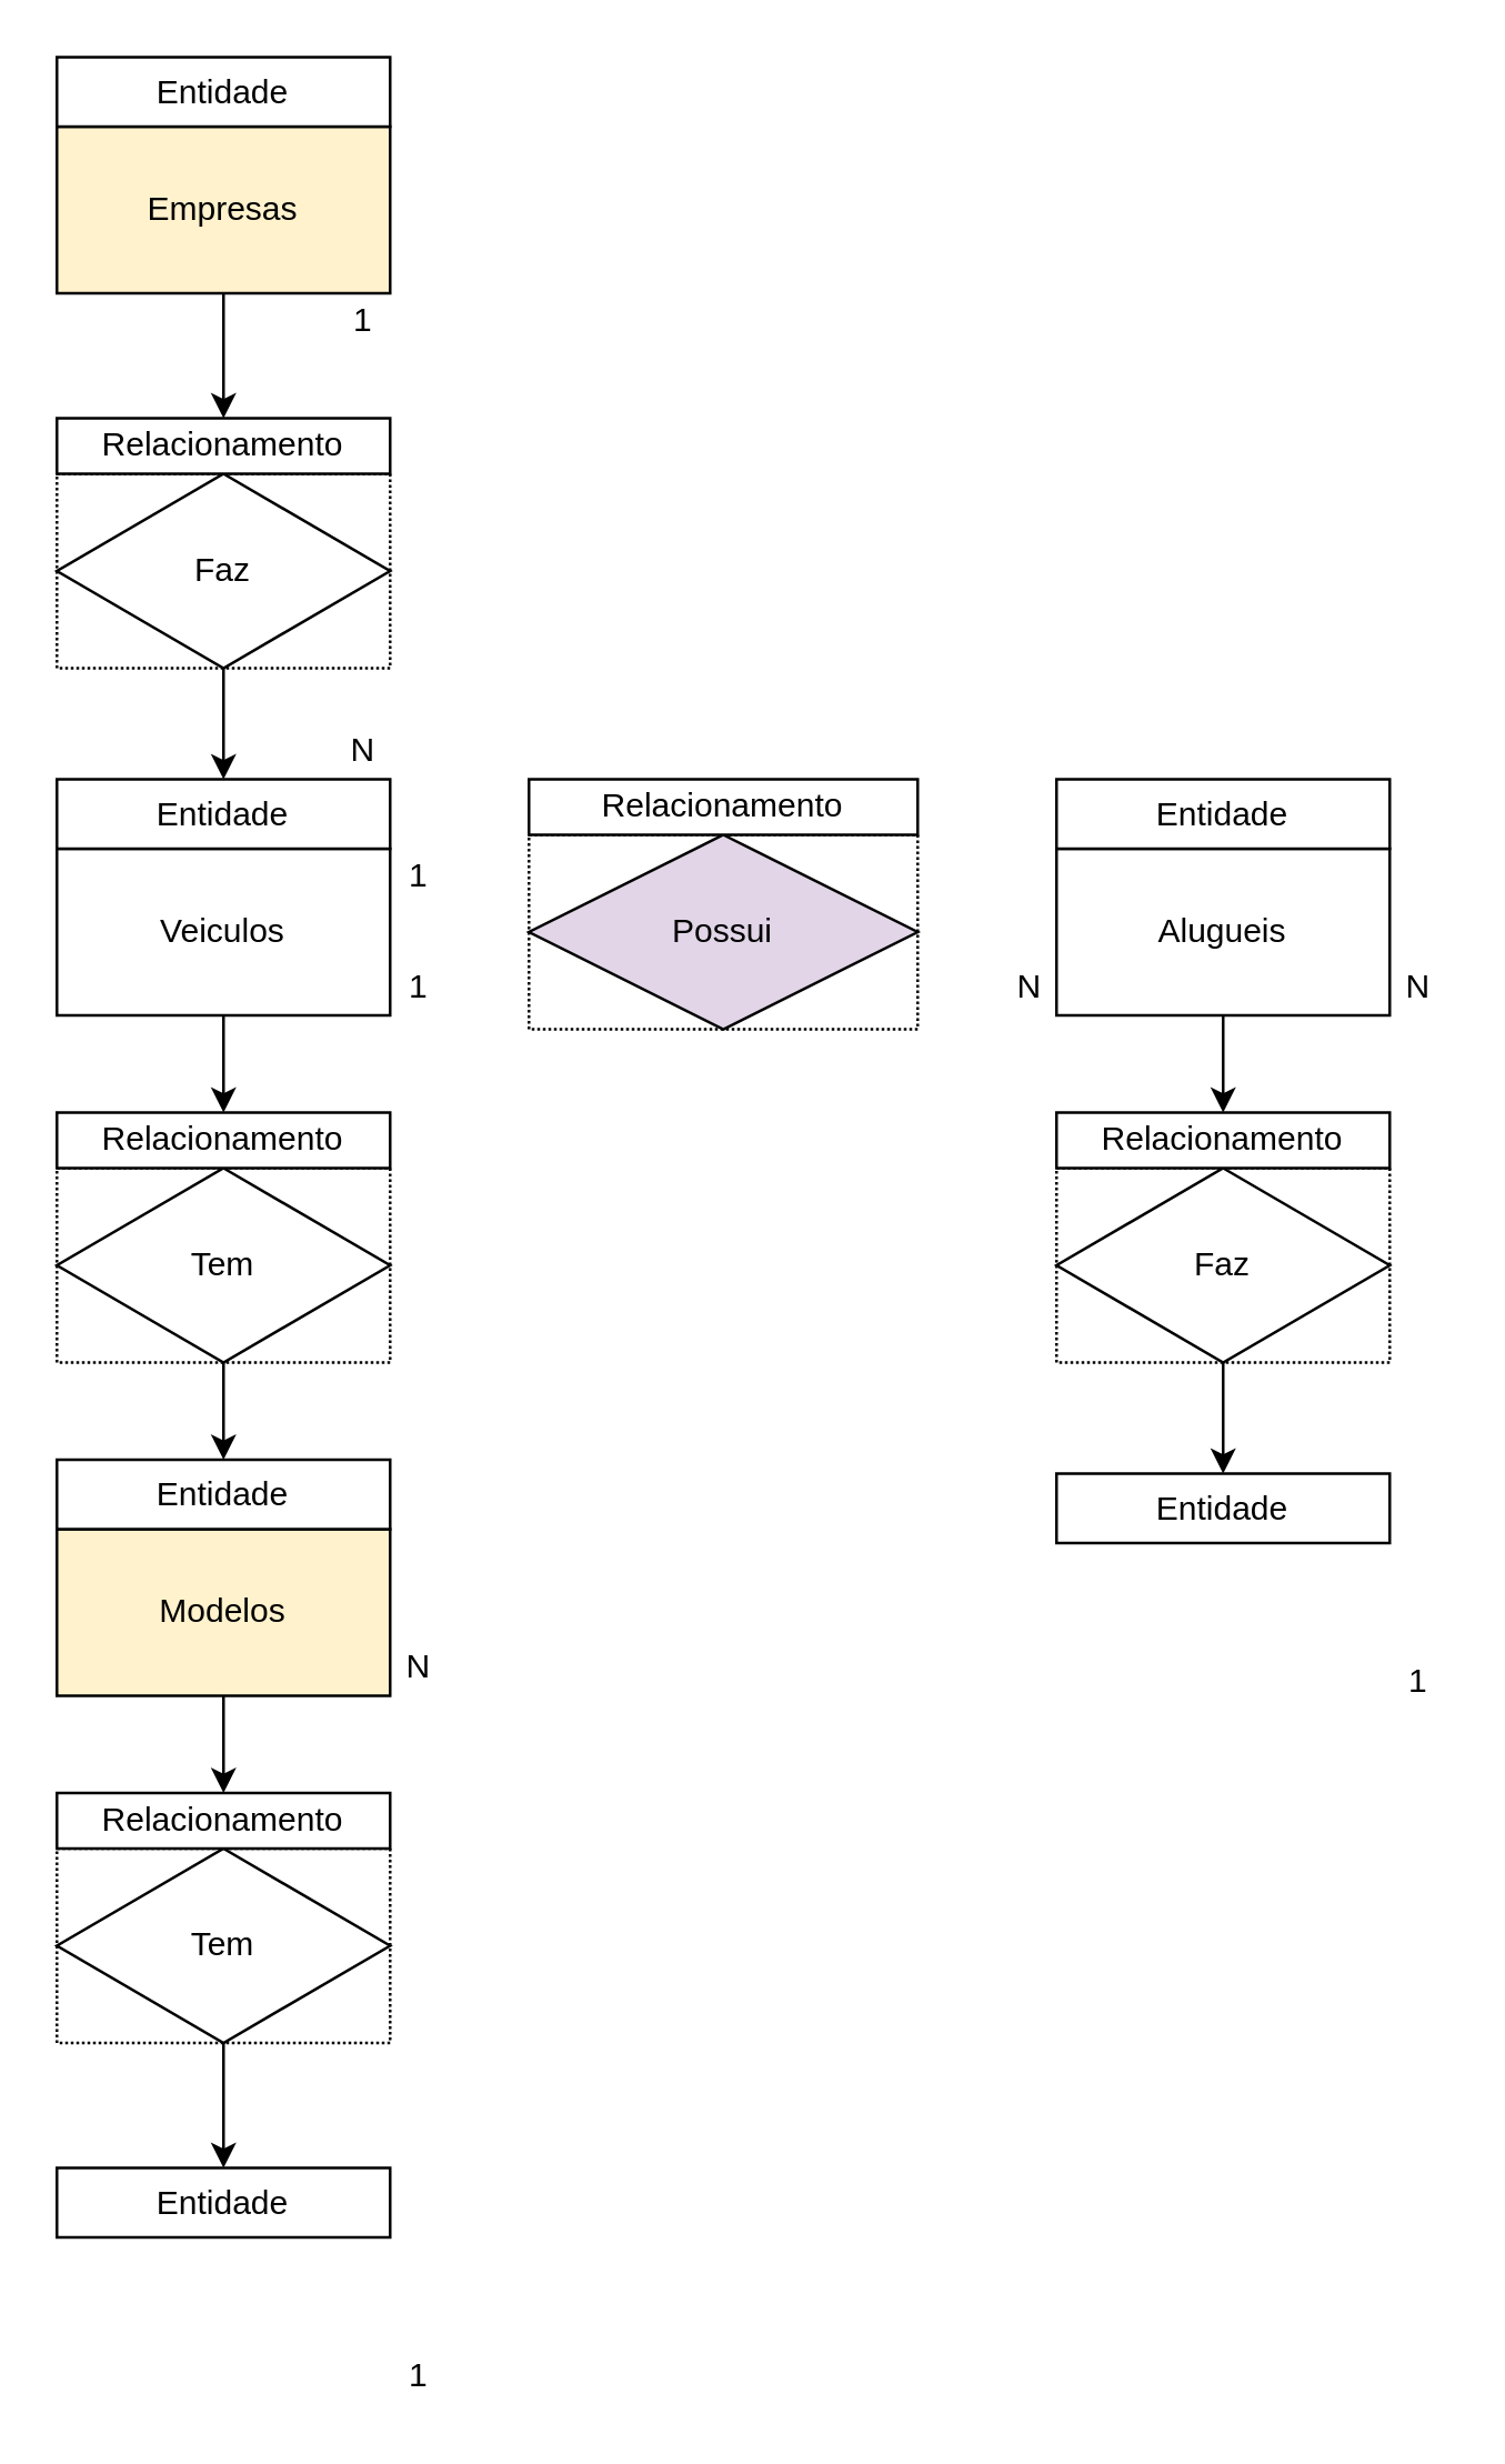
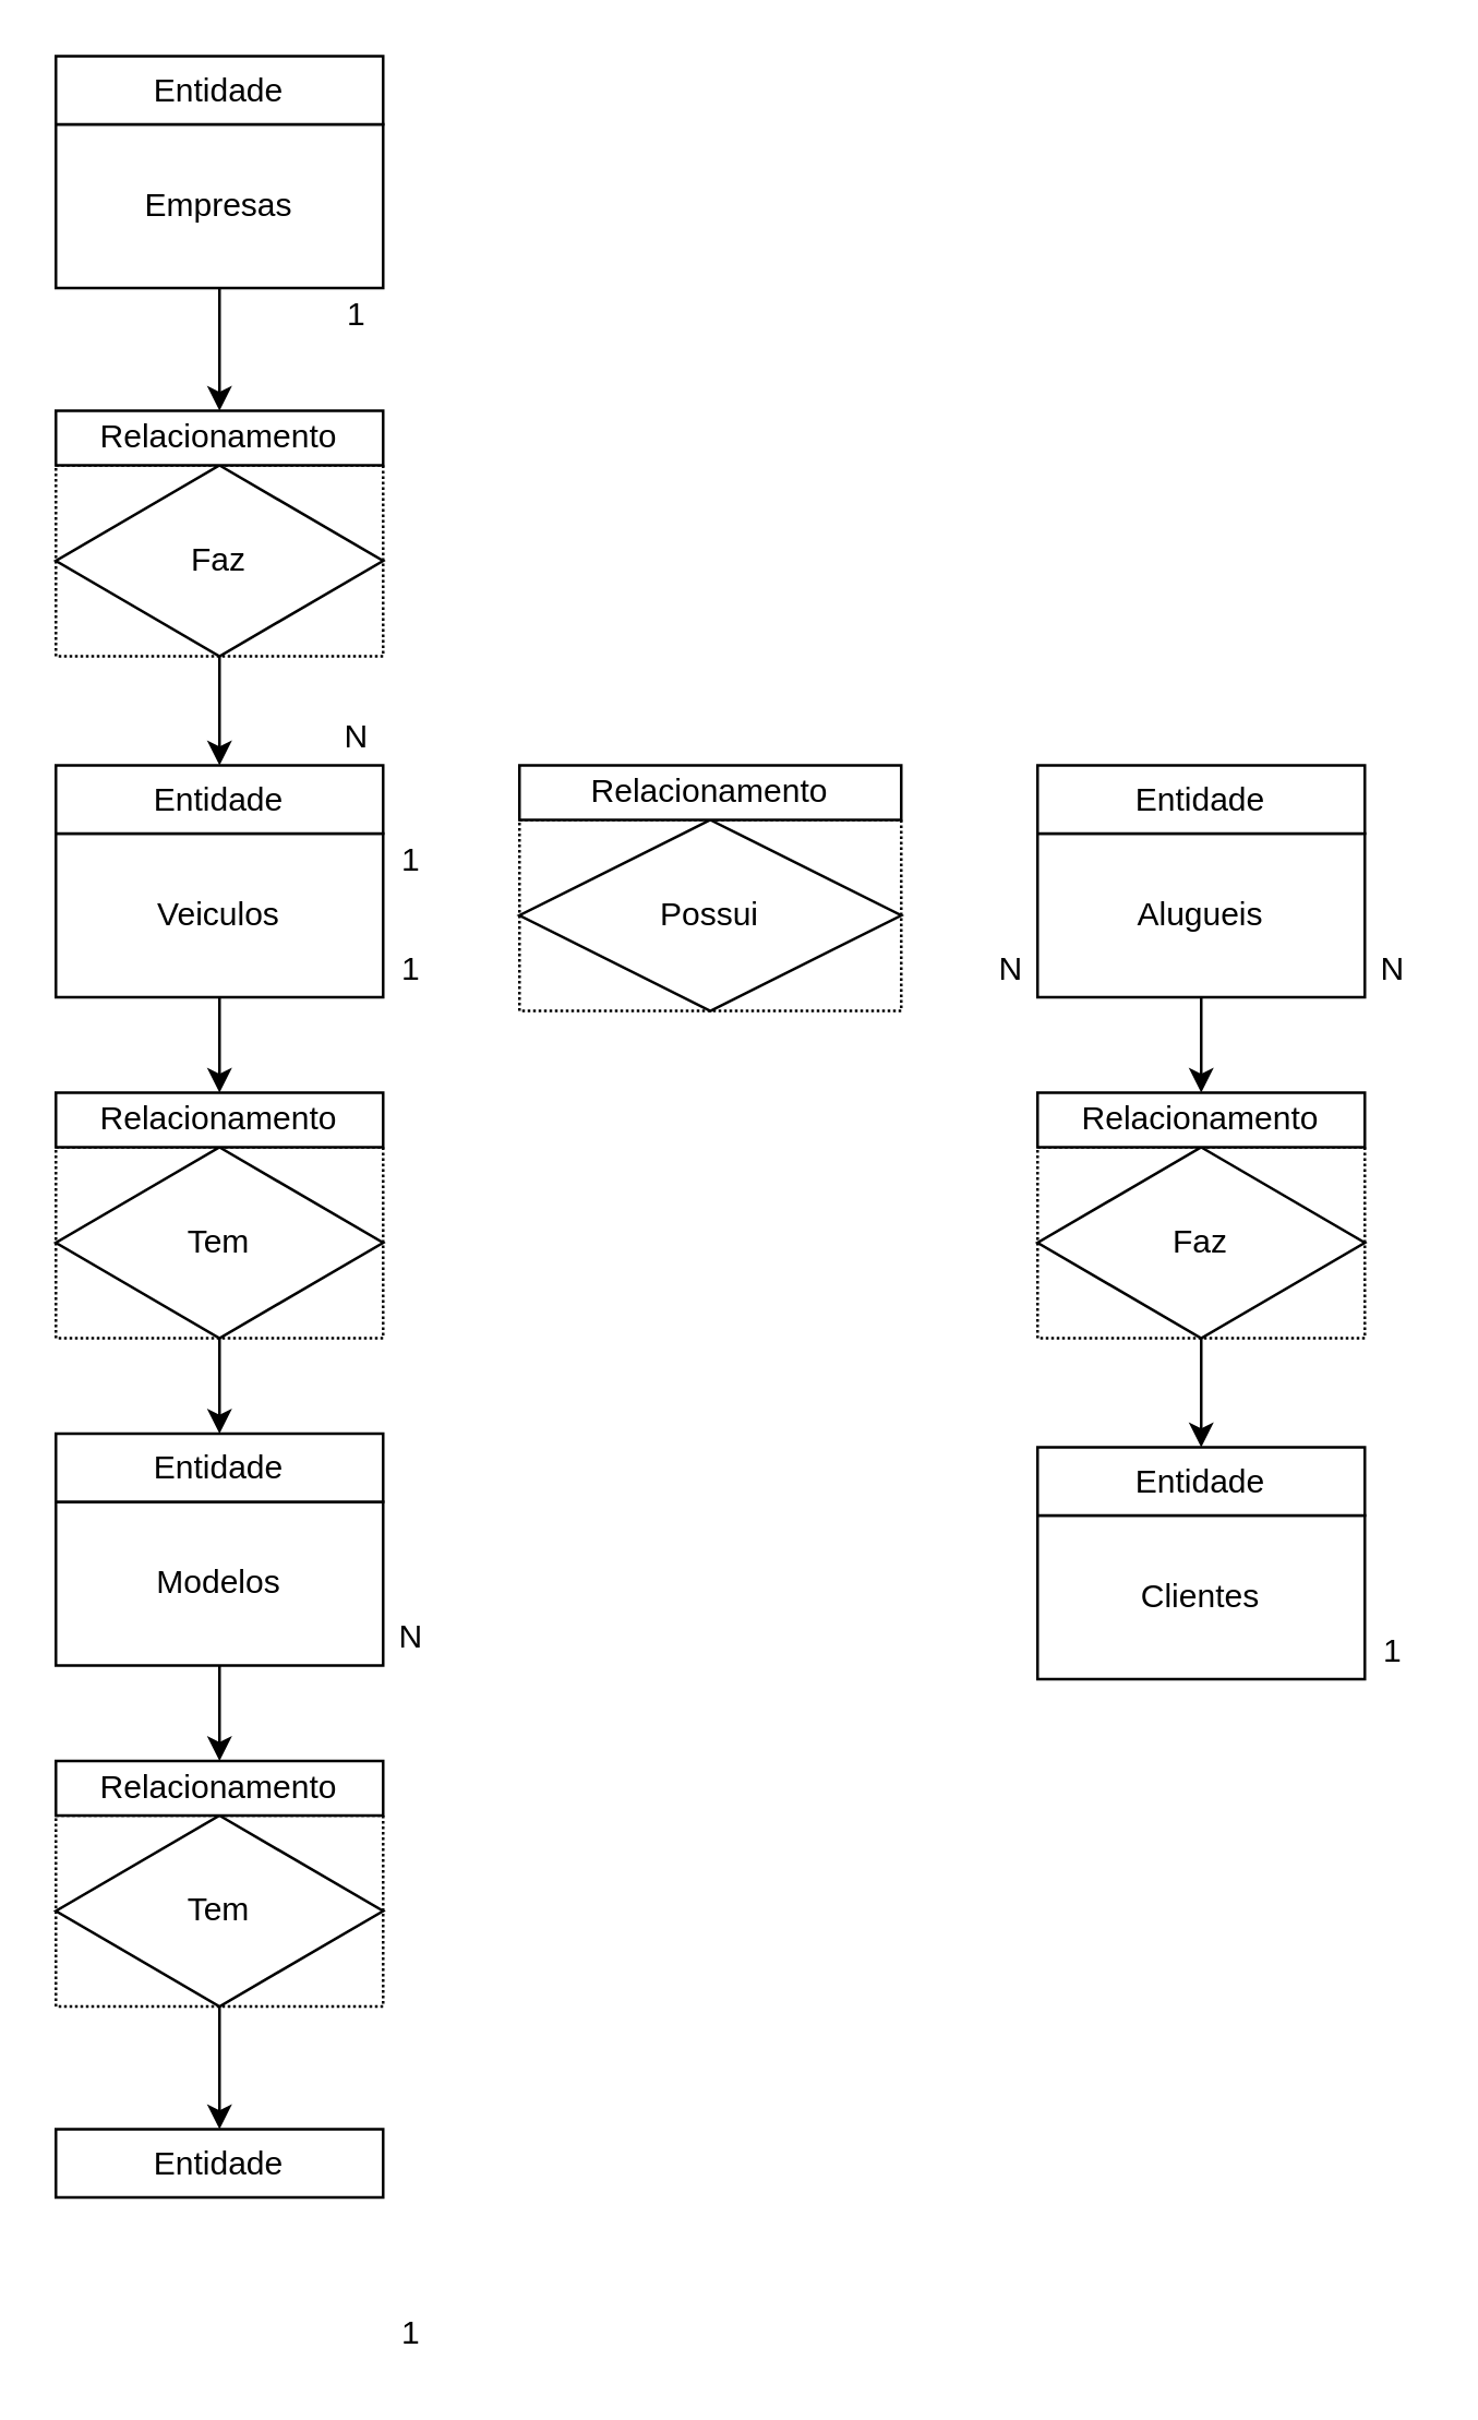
- <mxCell id="41" value="Empresas" style="whiteSpace=wrap;html=1;fillColor=#fff2cc;" vertex="1" parent="1"><mxGeometry x="20" y="45" width="120" height="60" as="geometry" /></mxCell>
+ <mxCell id="41" value="Empresas" style="whiteSpace=wrap;html=1;" vertex="1" parent="1"><mxGeometry x="20" y="45" width="120" height="60" as="geometry" /></mxCell>
- <mxCell id="7" value="Possui" style="rhombus;whiteSpace=wrap;html=1;fillColor=#e1d5e7;" parent="1" vertex="1"><mxGeometry x="190" y="300" width="140" height="70" as="geometry" /></mxCell>
+ <mxCell id="7" value="Possui" style="rhombus;whiteSpace=wrap;html=1;" parent="1" vertex="1"><mxGeometry x="190" y="300" width="140" height="70" as="geometry" /></mxCell>
- <mxCell id="26" value="Modelos" style="whiteSpace=wrap;html=1;fillColor=#fff2cc;" vertex="1" parent="1"><mxGeometry x="20" y="550" width="120" height="60" as="geometry" /></mxCell>
+ <mxCell id="26" value="Modelos" style="whiteSpace=wrap;html=1;" vertex="1" parent="1"><mxGeometry x="20" y="550" width="120" height="60" as="geometry" /></mxCell>
+ <mxCell id="21" value="Clientes" style="whiteSpace=wrap;html=1;" vertex="1" parent="1"><mxGeometry x="380" y="555" width="120" height="60" as="geometry" /></mxCell>
